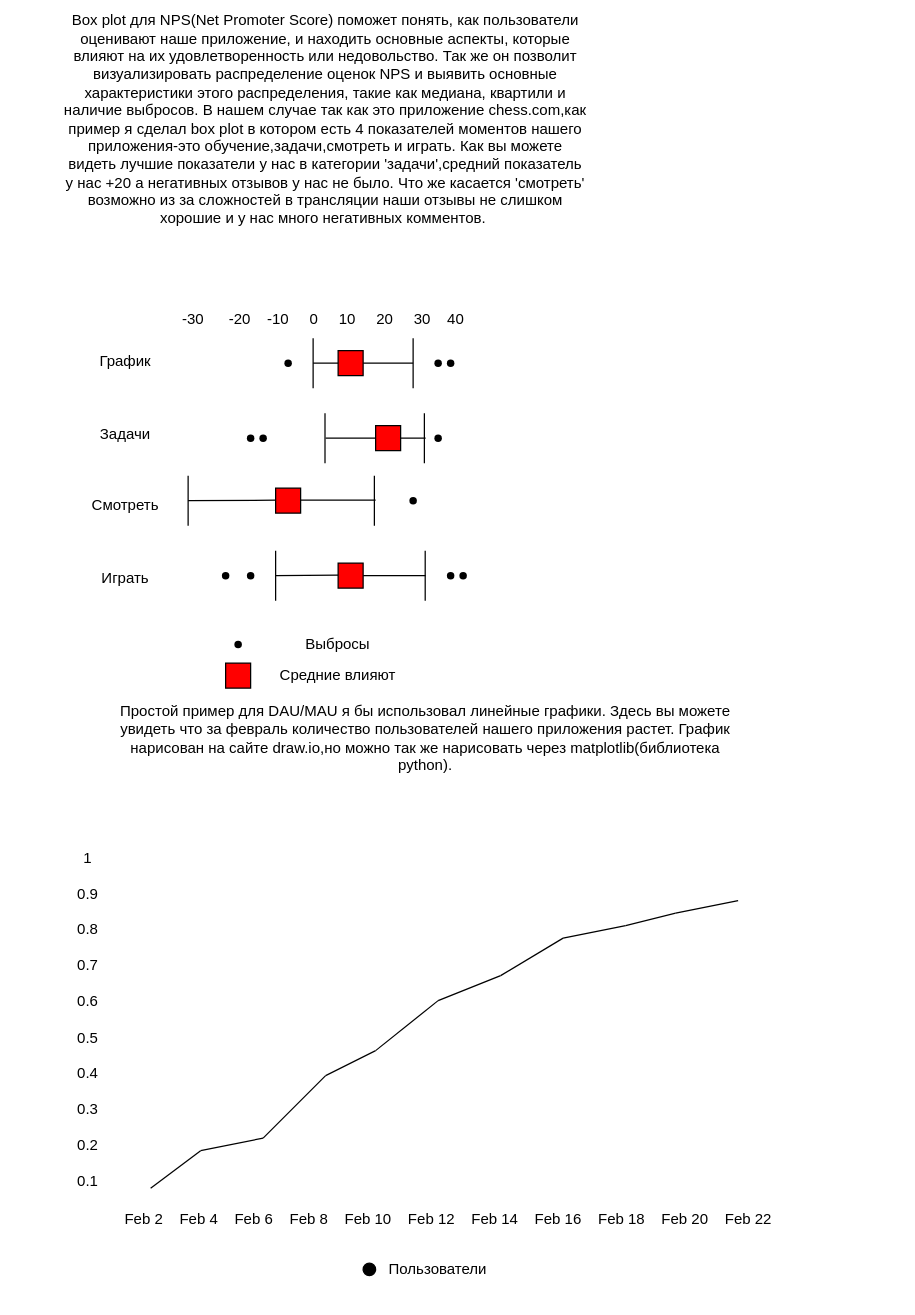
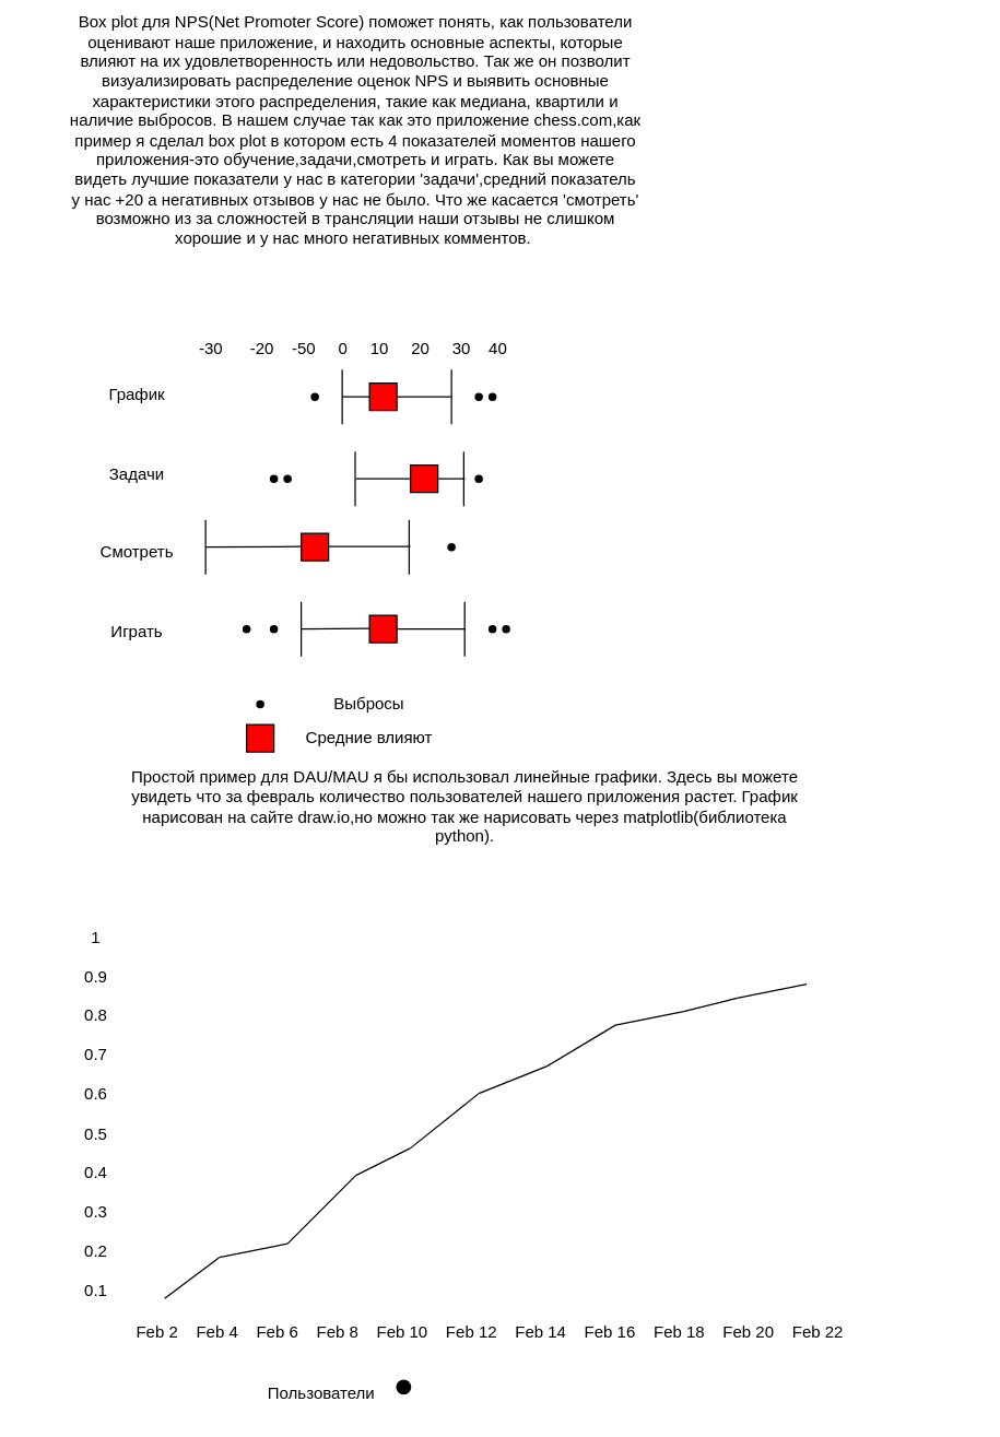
- <mxCell id="18" value="-30&amp;nbsp; &amp;nbsp; &amp;nbsp; -20&amp;nbsp; &amp;nbsp; -10&amp;nbsp; &amp;nbsp; &amp;nbsp;0&amp;nbsp; &amp;nbsp; &amp;nbsp;10&amp;nbsp; &amp;nbsp; &amp;nbsp;20&amp;nbsp; &amp;nbsp; &amp;nbsp;30&amp;nbsp; &amp;nbsp; 40&amp;nbsp;" style="text;html=1;align=center;verticalAlign=middle;whiteSpace=wrap;rounded=0;" vertex="1" parent="1"><mxGeometry x="80" y="240" width="360" height="30" as="geometry" /></mxCell>
+ <mxCell id="18" value="-30&amp;nbsp; &amp;nbsp; &amp;nbsp; -20&amp;nbsp; &amp;nbsp; -50&amp;nbsp; &amp;nbsp; &amp;nbsp;0&amp;nbsp; &amp;nbsp; &amp;nbsp;10&amp;nbsp; &amp;nbsp; &amp;nbsp;20&amp;nbsp; &amp;nbsp; &amp;nbsp;30&amp;nbsp; &amp;nbsp; 40&amp;nbsp;" style="text;html=1;align=center;verticalAlign=middle;whiteSpace=wrap;rounded=0;" vertex="1" parent="1"><mxGeometry x="80" y="240" width="360" height="30" as="geometry" /></mxCell>
- <mxCell id="15" value="Пользователи" style="text;html=1;align=center;verticalAlign=middle;whiteSpace=wrap;rounded=0;" vertex="1" parent="1"><mxGeometry x="320" y="1000" width="60" height="30" as="geometry" /></mxCell>
+ <mxCell id="15" value="Пользователи" style="text;html=1;align=center;verticalAlign=middle;whiteSpace=wrap;rounded=0;" vertex="1" parent="1"><mxGeometry x="205" y="1005" width="60" height="30" as="geometry" /></mxCell>
